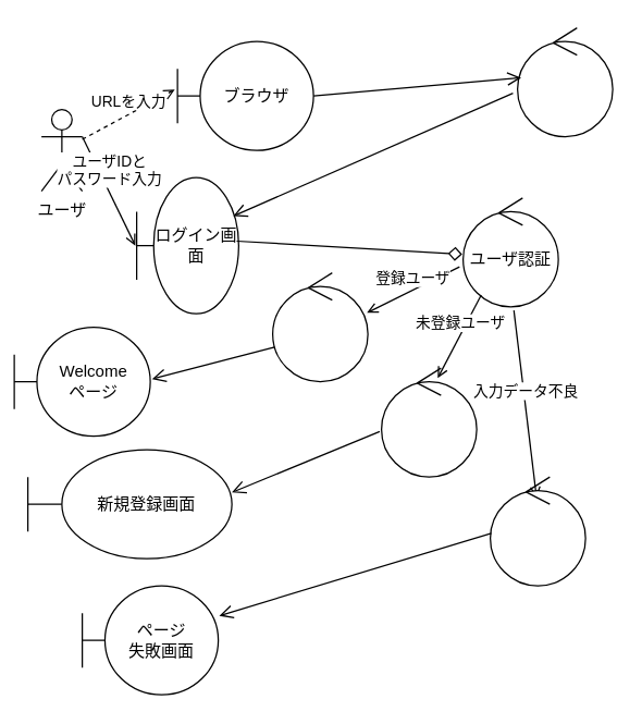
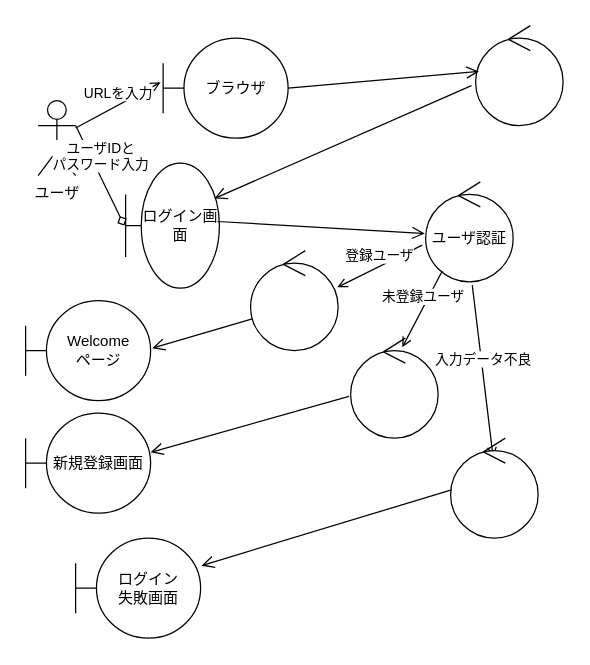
- <mxCell id="4" value="URLを入力" style="html=1;verticalAlign=bottom;endArrow=open;curved=0;rounded=0;entryX=-0.02;entryY=0.442;entryDx=0;entryDy=0;entryPerimeter=0;endFill=0;dashed=1;" edge="1" parent="1" source="2" target="3"><mxGeometry width="80" relative="1" as="geometry"><mxPoint x="150" y="170" as="sourcePoint" /><mxPoint x="230" y="170" as="targetPoint" /></mxGeometry></mxCell>
+ <mxCell id="4" value="URLを入力" style="html=1;verticalAlign=bottom;endArrow=open;curved=0;rounded=0;entryX=-0.02;entryY=0.442;entryDx=0;entryDy=0;entryPerimeter=0;endFill=0;" edge="1" parent="1" source="2" target="3"><mxGeometry width="80" relative="1" as="geometry"><mxPoint x="150" y="170" as="sourcePoint" /><mxPoint x="230" y="170" as="targetPoint" /></mxGeometry></mxCell>
- <mxCell id="6" value="ユーザIDと&lt;div&gt;パスワード入力&lt;/div&gt;" style="html=1;verticalAlign=bottom;endArrow=open;curved=0;rounded=0;endFill=0;exitX=1;exitY=0.333;exitDx=0;exitDy=0;exitPerimeter=0;entryX=-0.013;entryY=0.5;entryDx=0;entryDy=0;entryPerimeter=0;" edge="1" parent="1" source="2" target="7"><mxGeometry width="80" relative="1" as="geometry"><mxPoint x="100" y="170" as="sourcePoint" /><mxPoint x="120" y="180" as="targetPoint" /></mxGeometry></mxCell>
+ <mxCell id="6" value="ユーザIDと&lt;div&gt;パスワード入力&lt;/div&gt;" style="html=1;verticalAlign=bottom;endArrow=diamond;curved=0;rounded=0;endFill=0;exitX=1;exitY=0.333;exitDx=0;exitDy=0;exitPerimeter=0;entryX=-0.013;entryY=0.5;entryDx=0;entryDy=0;entryPerimeter=0;" edge="1" parent="1" source="2" target="7"><mxGeometry width="80" relative="1" as="geometry"><mxPoint x="100" y="170" as="sourcePoint" /><mxPoint x="120" y="180" as="targetPoint" /></mxGeometry></mxCell>
- <mxCell id="10" value="" style="endArrow=diamond;startArrow=none;endFill=0;startFill=0;endSize=8;html=1;verticalAlign=bottom;labelBackgroundColor=none;strokeWidth=1;exitX=0.98;exitY=0.467;exitDx=0;exitDy=0;exitPerimeter=0;entryX=-0.01;entryY=0.517;entryDx=0;entryDy=0;entryPerimeter=0;" edge="1" parent="1" source="7" target="11"><mxGeometry width="160" relative="1" as="geometry"><mxPoint x="260" y="200" as="sourcePoint" /><mxPoint x="310" y="170" as="targetPoint" /></mxGeometry></mxCell>
+ <mxCell id="10" value="" style="endArrow=open;startArrow=none;endFill=0;startFill=0;endSize=8;html=1;verticalAlign=bottom;labelBackgroundColor=none;strokeWidth=1;exitX=0.98;exitY=0.467;exitDx=0;exitDy=0;exitPerimeter=0;entryX=-0.01;entryY=0.517;entryDx=0;entryDy=0;entryPerimeter=0;" edge="1" parent="1" source="7" target="11"><mxGeometry width="160" relative="1" as="geometry"><mxPoint x="260" y="200" as="sourcePoint" /><mxPoint x="310" y="170" as="targetPoint" /></mxGeometry></mxCell>
- <mxCell id="18" value="Welcome&lt;div&gt;ページ&lt;/div&gt;" style="shape=umlBoundary;whiteSpace=wrap;html=1;" vertex="1" parent="1"><mxGeometry x="10" y="240" width="100" height="80" as="geometry" /></mxCell>
+ <mxCell id="18" value="Welcome&lt;div&gt;ページ&lt;/div&gt;" style="shape=umlBoundary;whiteSpace=wrap;html=1;" vertex="1" parent="1"><mxGeometry x="20" y="240" width="100" height="80" as="geometry" /></mxCell>
- <mxCell id="19" value="新規登録画面" style="shape=umlBoundary;whiteSpace=wrap;html=1;" vertex="1" parent="1"><mxGeometry x="20" y="330" width="150" height="80" as="geometry" /></mxCell>
+ <mxCell id="19" value="新規登録画面" style="shape=umlBoundary;whiteSpace=wrap;html=1;" vertex="1" parent="1"><mxGeometry x="20" y="330" width="100" height="80" as="geometry" /></mxCell>
- <mxCell id="20" value="ページ&lt;div&gt;失敗画面&lt;/div&gt;" style="shape=umlBoundary;whiteSpace=wrap;html=1;" vertex="1" parent="1"><mxGeometry x="60" y="430" width="100" height="80" as="geometry" /></mxCell>
+ <mxCell id="20" value="ログイン&lt;div&gt;失敗画面&lt;/div&gt;" style="shape=umlBoundary;whiteSpace=wrap;html=1;" vertex="1" parent="1"><mxGeometry x="60" y="430" width="100" height="80" as="geometry" /></mxCell>
